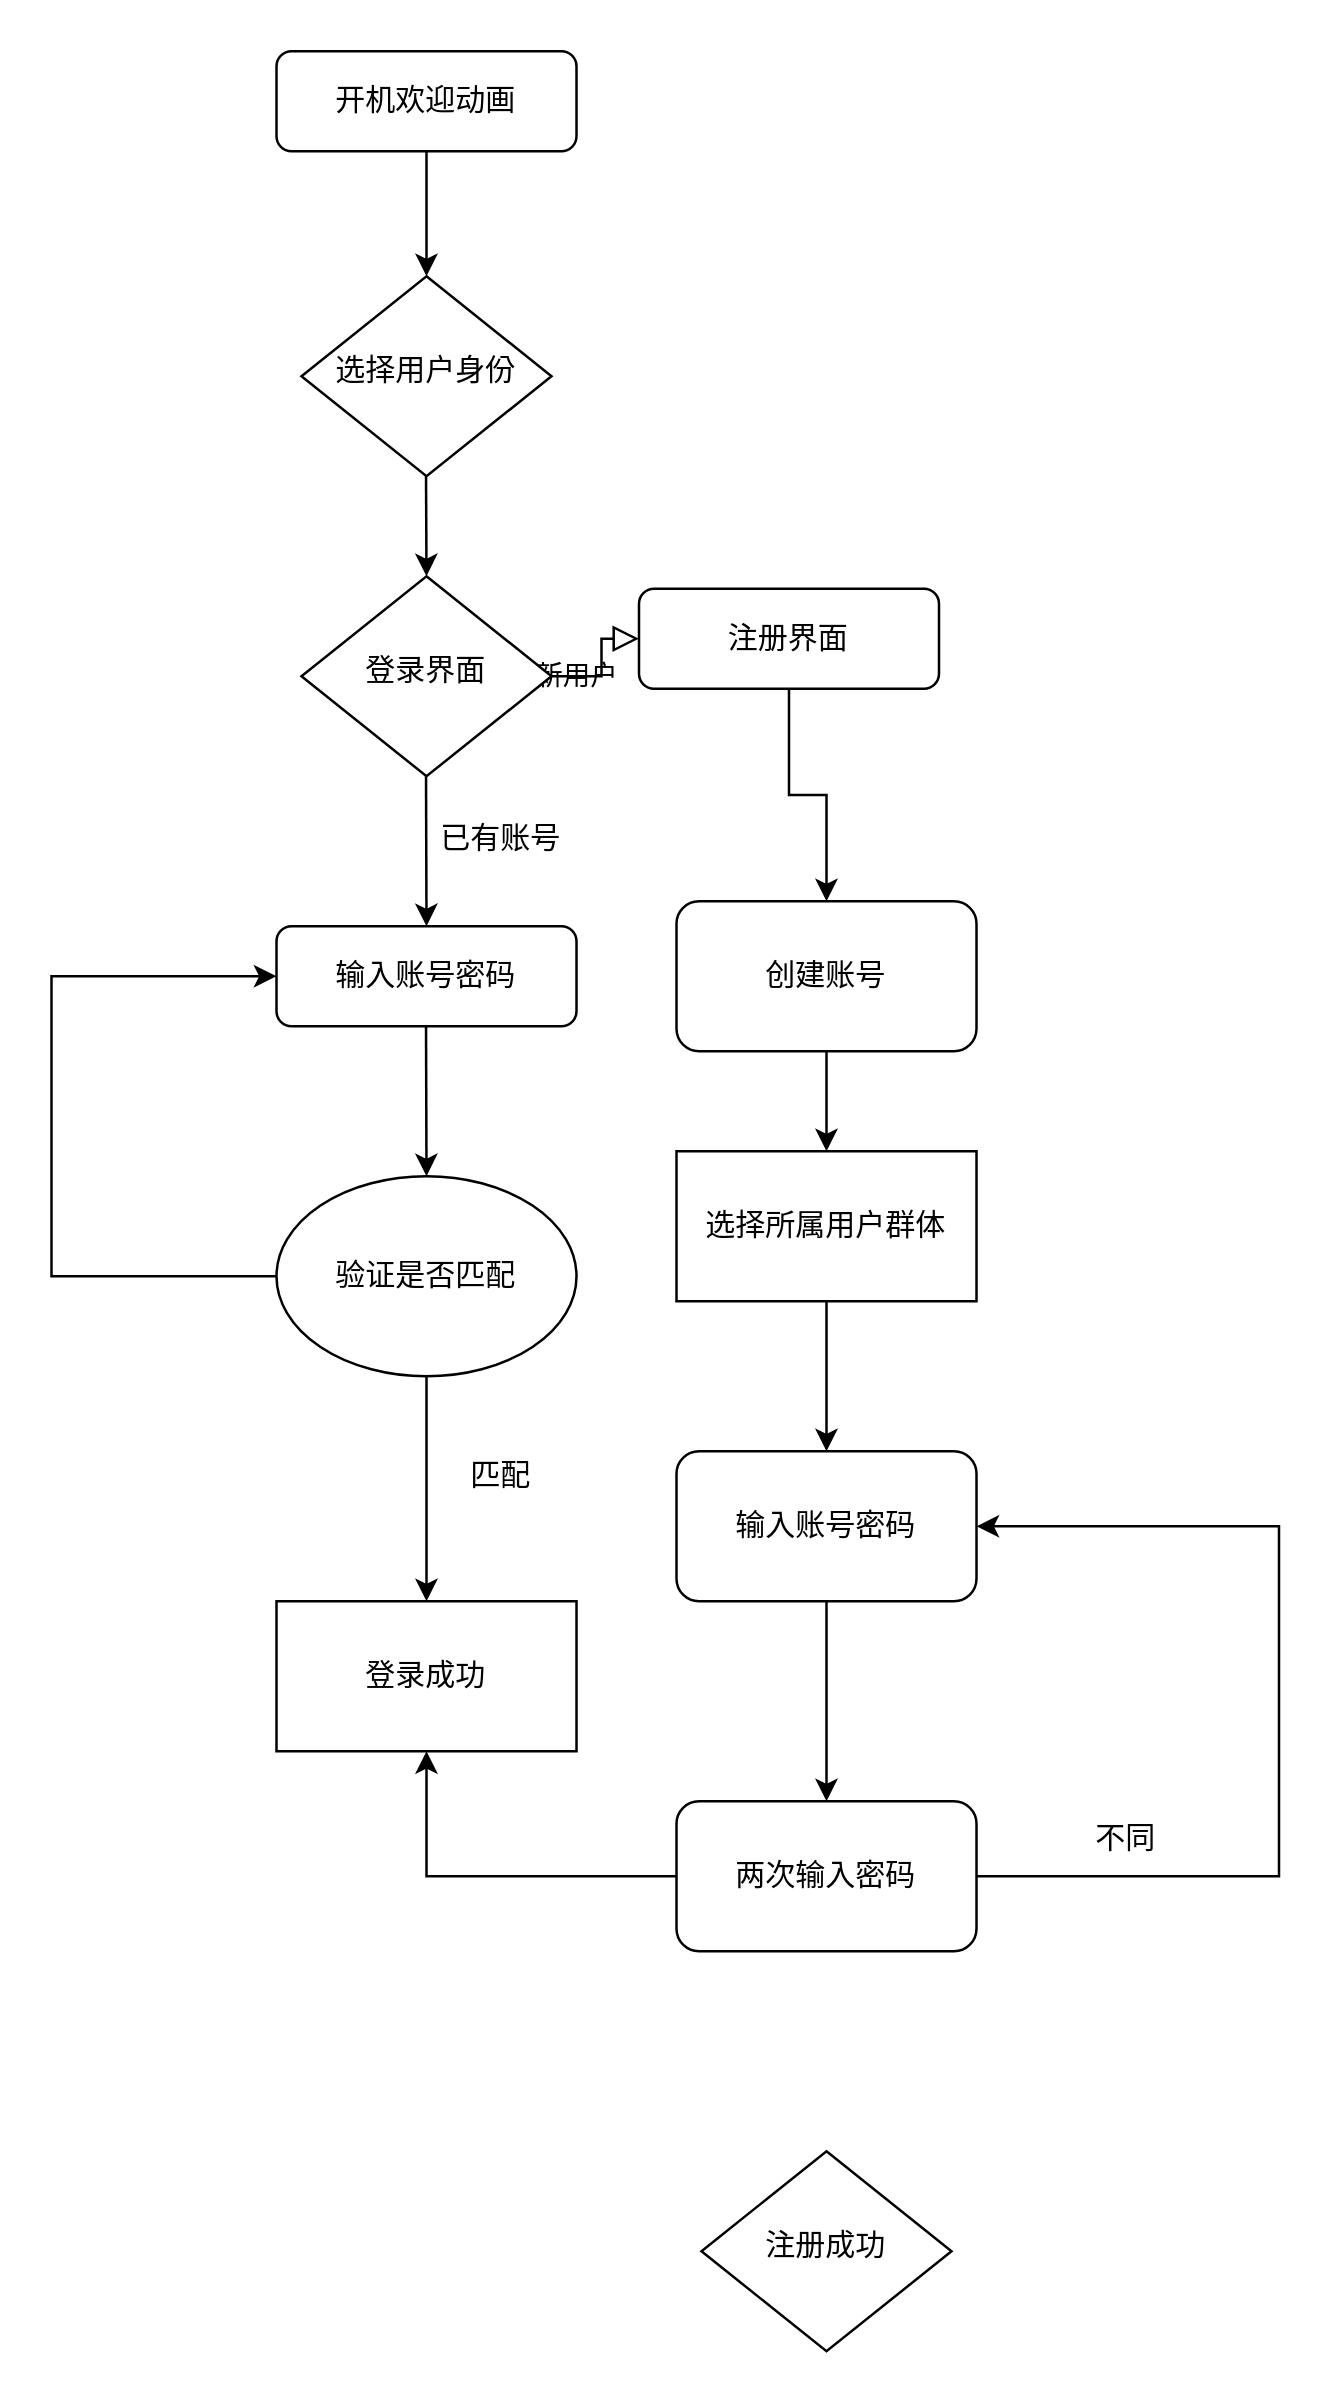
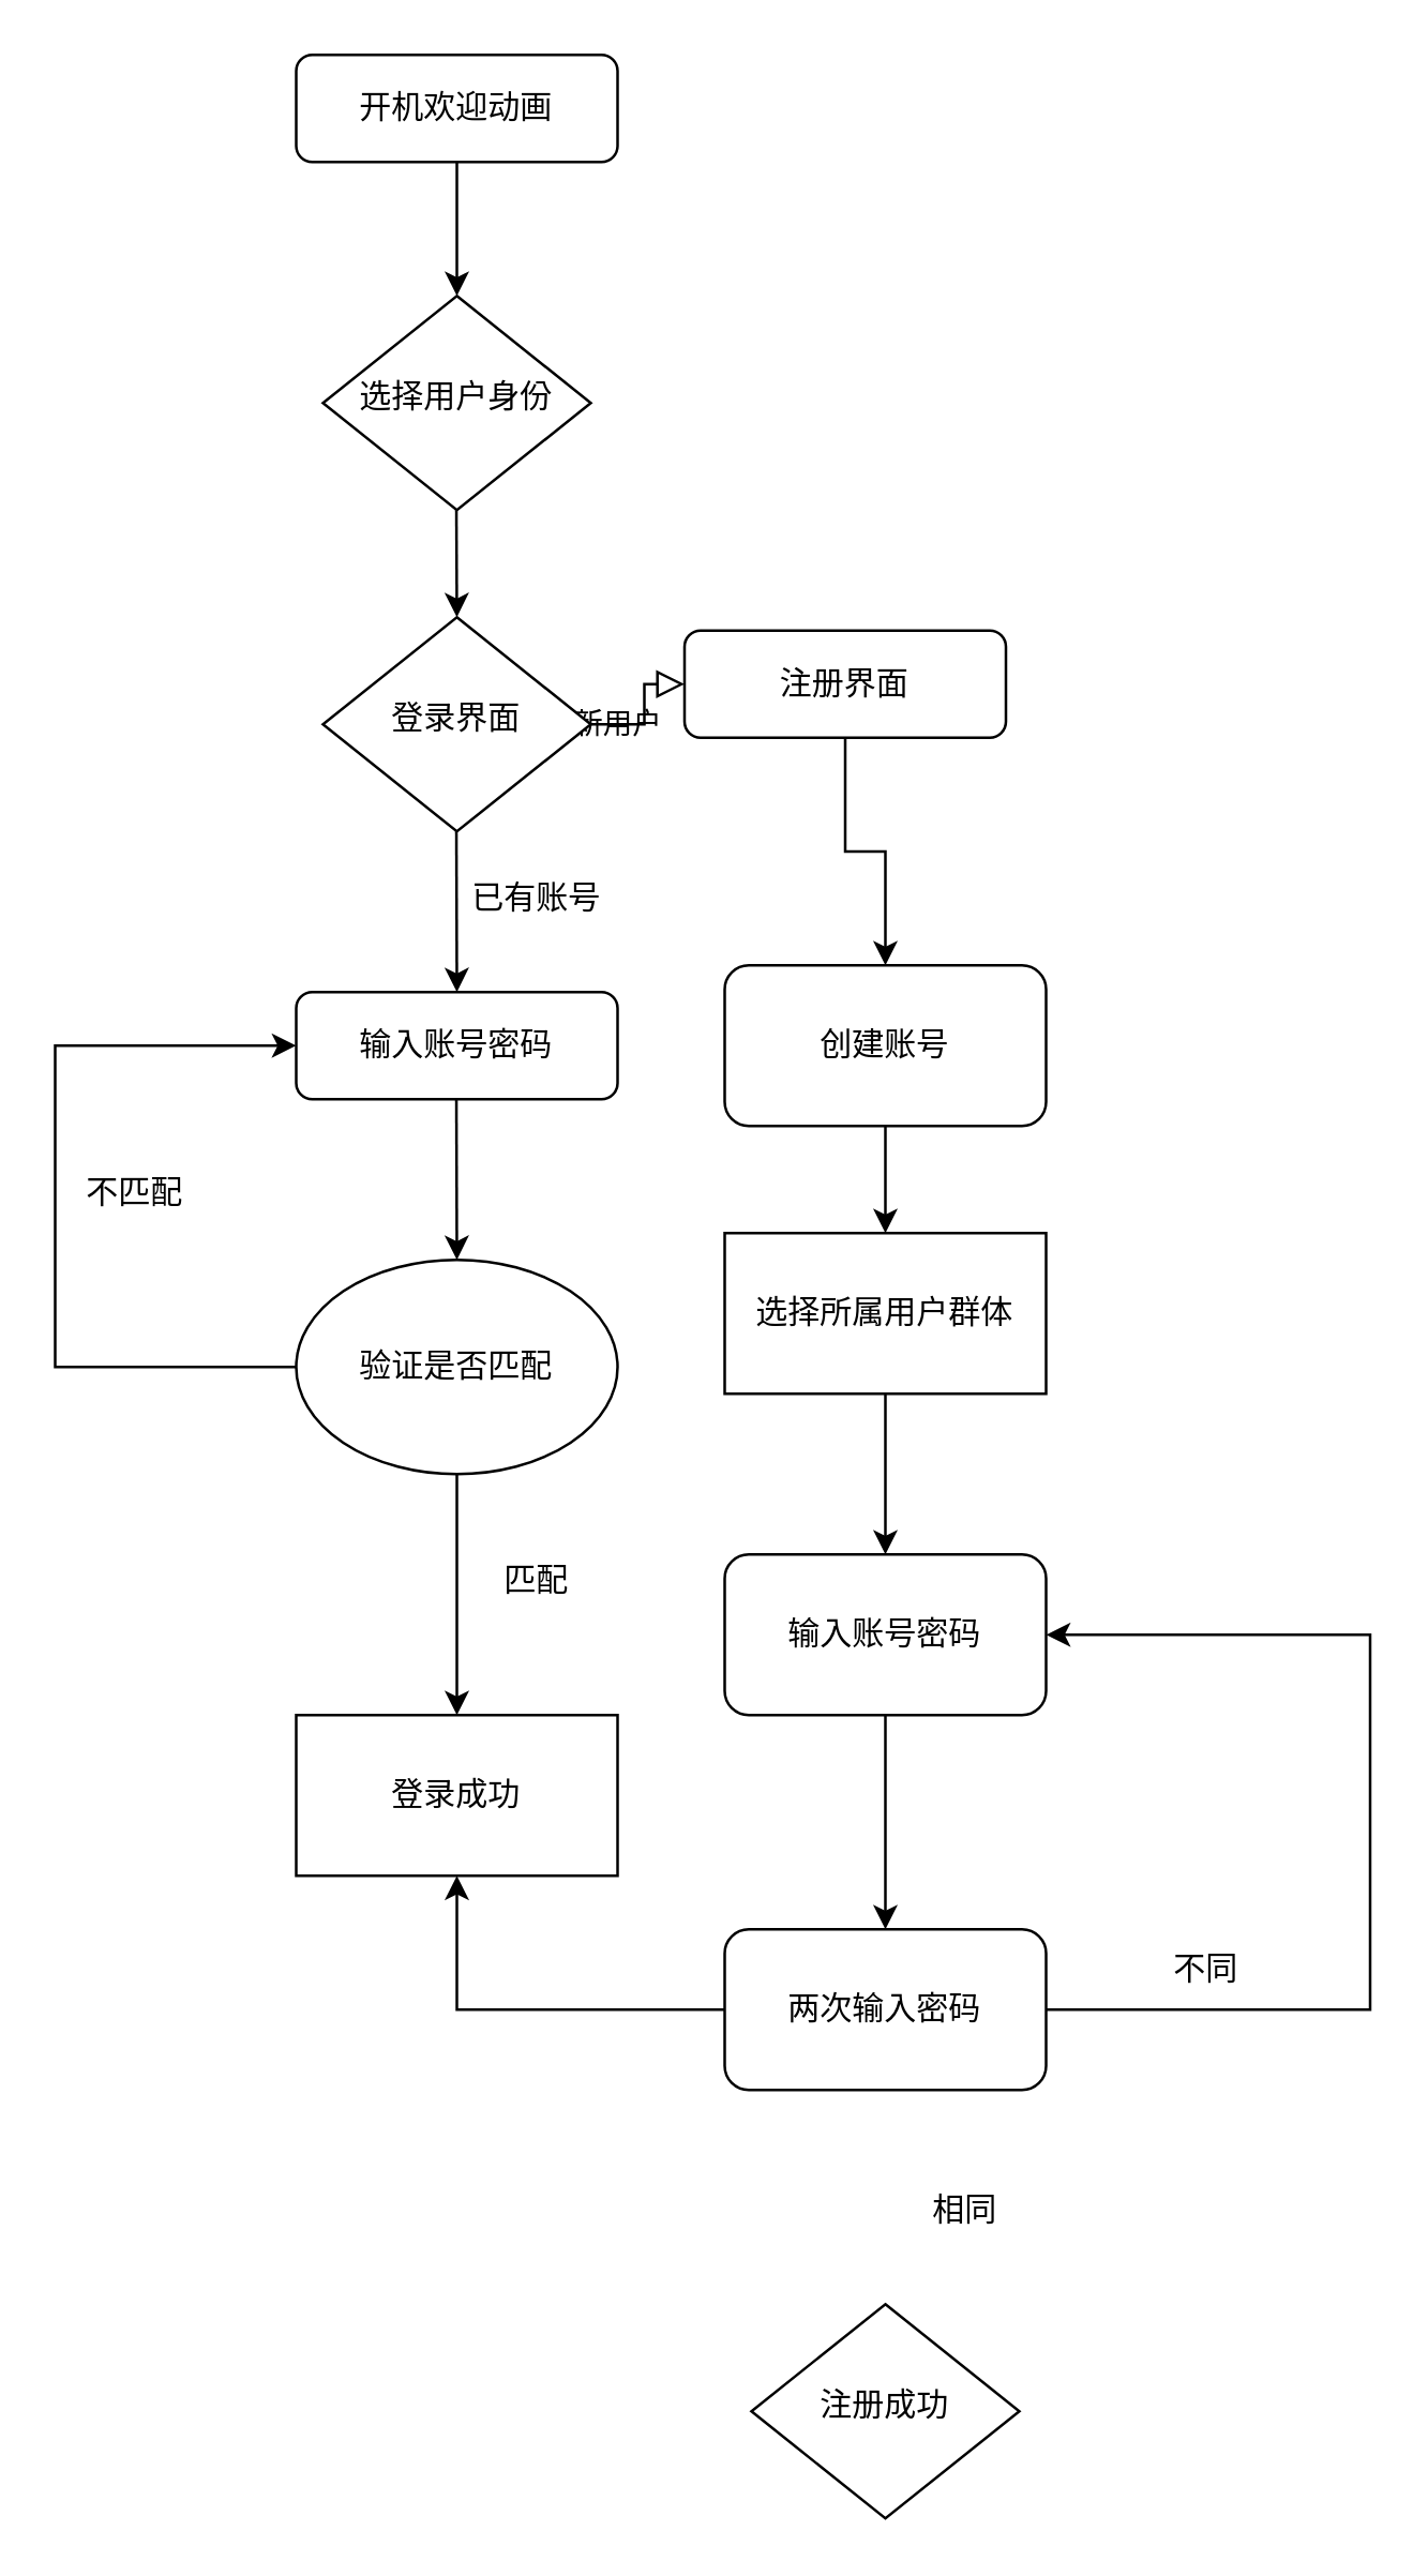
+ <mxCell id="23" value="不匹配" style="text;strokeColor=none;align=center;fillColor=none;html=1;verticalAlign=middle;whiteSpace=wrap;rounded=0;" vertex="1" parent="1"><mxGeometry x="20" y="430" width="60" height="30" as="geometry" /></mxCell>
+ <mxCell id="30" value="相同" style="text;strokeColor=none;align=center;fillColor=none;html=1;verticalAlign=middle;whiteSpace=wrap;rounded=0;" vertex="1" parent="1"><mxGeometry x="330" y="810" width="60" height="30" as="geometry" /></mxCell>
